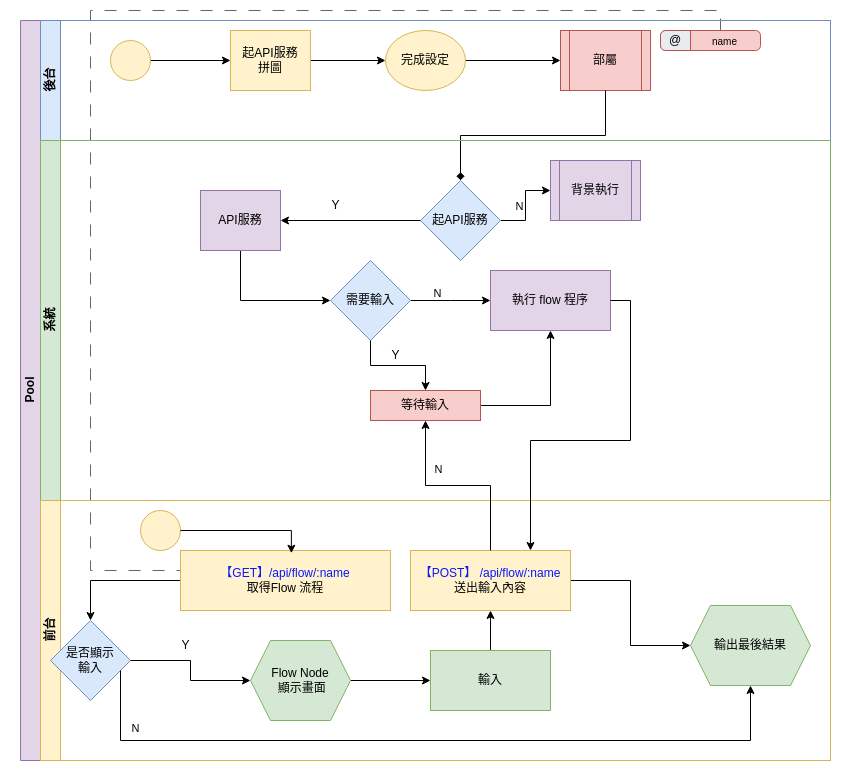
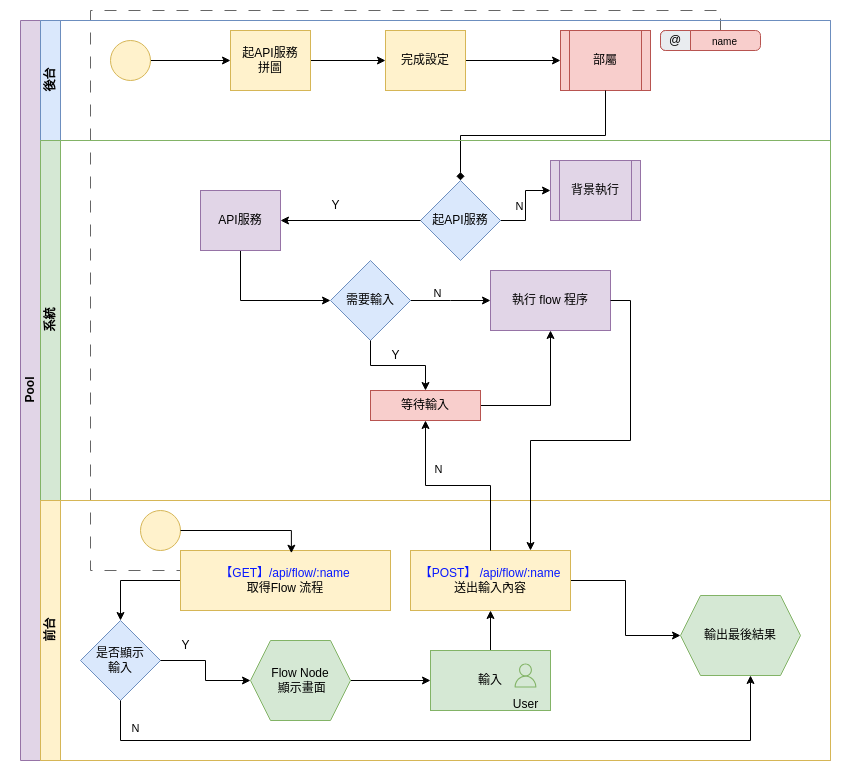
- <mxCell id="10" value="完成設定" style="ellipse;whiteSpace=wrap;html=1;fontFamily=Helvetica;fontSize=12;align=center;fillColor=#fff2cc;strokeColor=#d6b656;" parent="4" vertex="1"><mxGeometry x="345" y="10" width="80" height="60" as="geometry" /></mxCell>
+ <mxCell id="10" value="完成設定" style="rounded=0;whiteSpace=wrap;html=1;fontFamily=Helvetica;fontSize=12;align=center;fillColor=#fff2cc;strokeColor=#d6b656;" parent="4" vertex="1"><mxGeometry x="345" y="10" width="80" height="60" as="geometry" /></mxCell>
- <mxCell id="55" value="輸出最後結果" style="shape=hexagon;perimeter=hexagonPerimeter2;whiteSpace=wrap;html=1;fixedSize=1;fillColor=#d5e8d4;strokeColor=#82b366;" vertex="1" parent="35"><mxGeometry x="650" y="105" width="120" height="80" as="geometry" /></mxCell>
+ <mxCell id="55" value="輸出最後結果" style="shape=hexagon;perimeter=hexagonPerimeter2;whiteSpace=wrap;html=1;fixedSize=1;fillColor=#d5e8d4;strokeColor=#82b366;" vertex="1" parent="35"><mxGeometry x="640" y="95" width="120" height="80" as="geometry" /></mxCell>
- <mxCell id="39" value="是否顯示&lt;br&gt;輸入" style="rhombus;whiteSpace=wrap;html=1;fillColor=#dae8fc;strokeColor=#6c8ebf;rounded=0;" vertex="1" parent="35"><mxGeometry x="10" y="120" width="80" height="80" as="geometry" /></mxCell>
+ <mxCell id="39" value="是否顯示&lt;br&gt;輸入" style="rhombus;whiteSpace=wrap;html=1;fillColor=#dae8fc;strokeColor=#6c8ebf;rounded=0;" vertex="1" parent="35"><mxGeometry x="40" y="120" width="80" height="80" as="geometry" /></mxCell>
+ <mxCell id="44" value="User" style="sketch=0;outlineConnect=0;strokeColor=#82b366;fillColor=#d5e8d4;dashed=0;verticalLabelPosition=bottom;verticalAlign=top;align=center;html=1;fontSize=12;fontStyle=0;aspect=fixed;shape=mxgraph.aws4.resourceIcon;resIcon=mxgraph.aws4.user;" vertex="1" parent="35"><mxGeometry x="470" y="160" width="30" height="30" as="geometry" /></mxCell>
